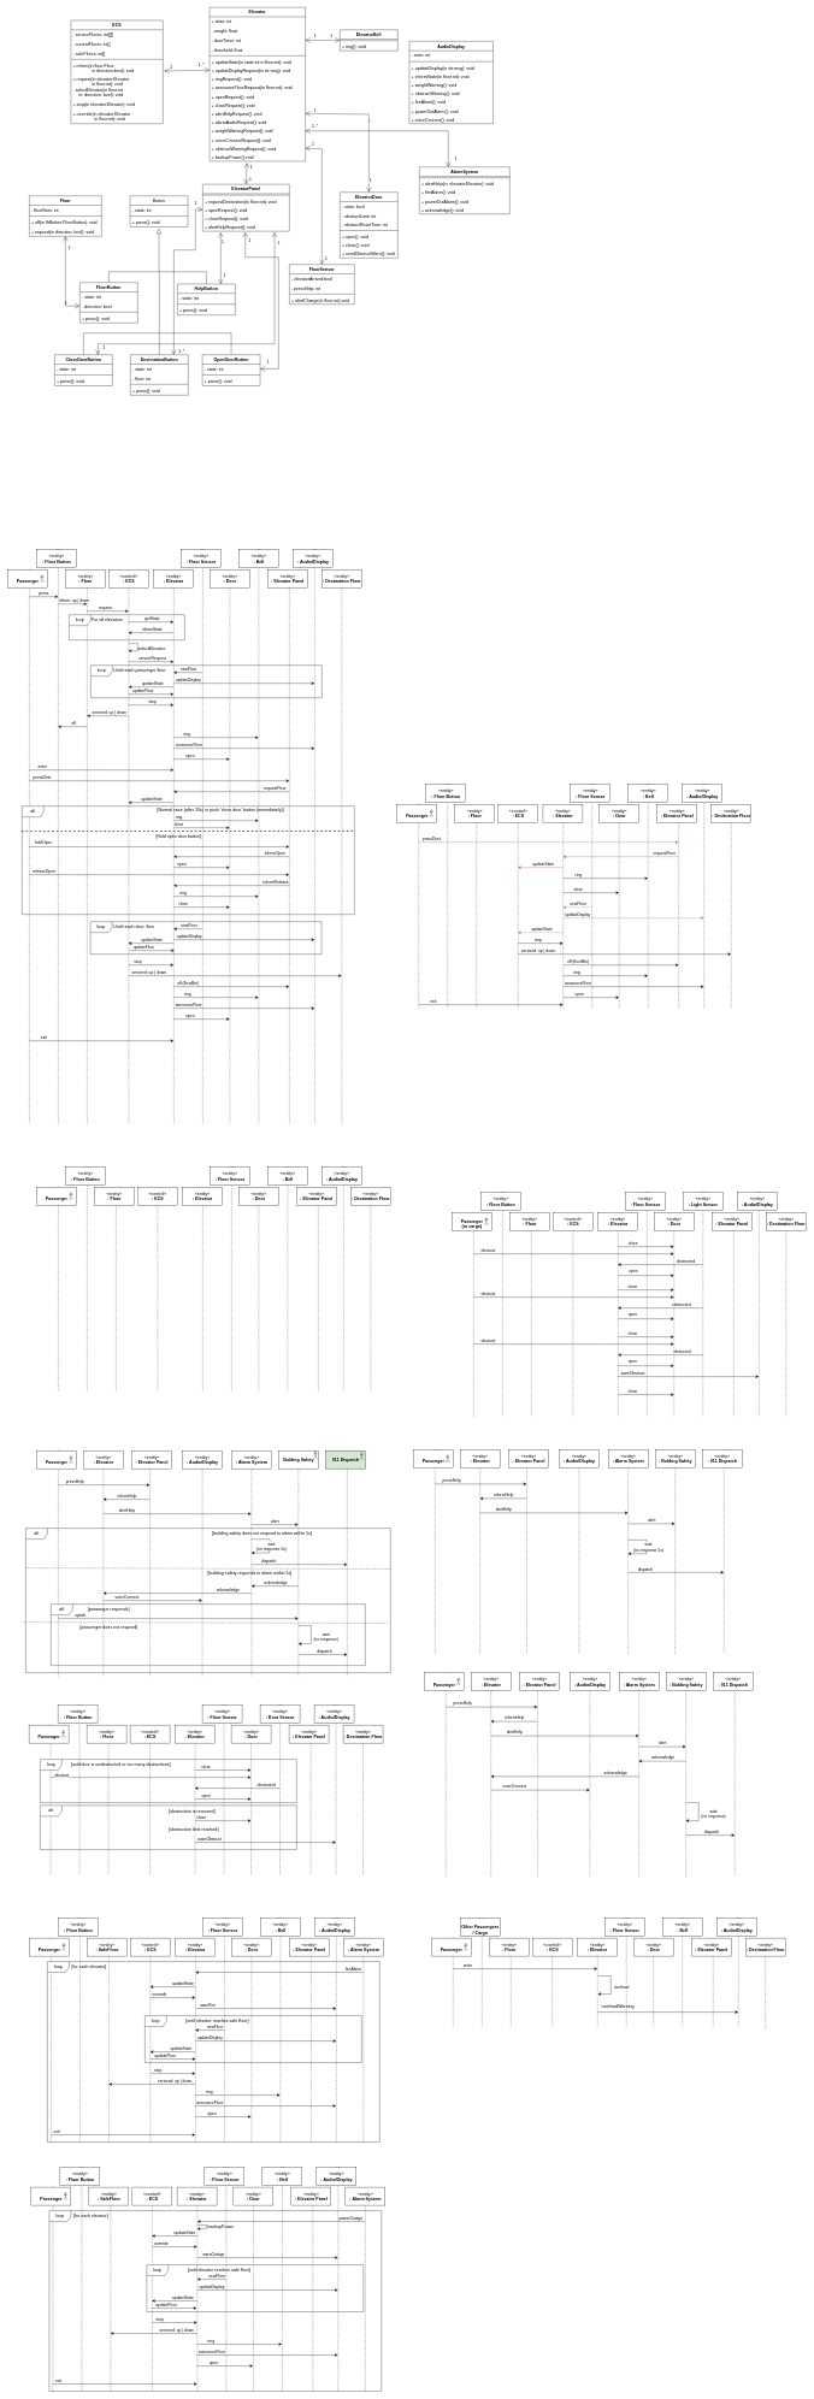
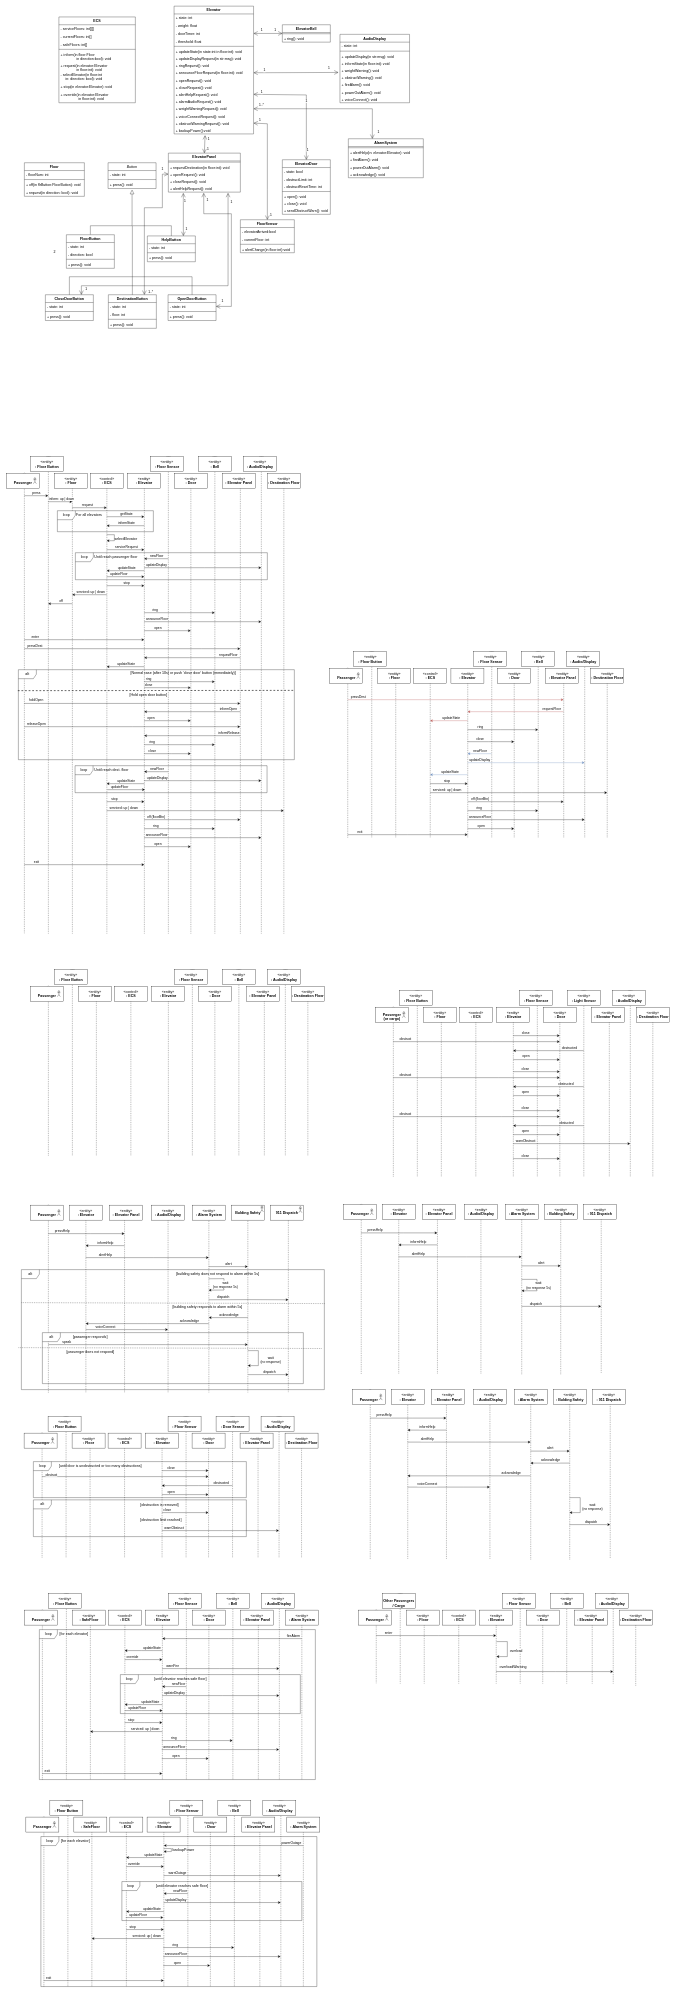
- <mxCell id="428" value="" style="endArrow=open;endFill=1;endSize=12;html=1;rounded=0;strokeColor=#000000;elbow=vertical;startArrow=open;startFill=0;startSize=12;exitX=1.012;exitY=0.769;exitDx=0;exitDy=0;entryX=0;entryY=0.5;entryDx=0;entryDy=0;exitPerimeter=0;" parent="1" source="362" target="374" edge="1"><mxGeometry width="160" relative="1" as="geometry"><mxPoint x="430" y="462" as="sourcePoint" /><mxPoint x="590" y="462" as="targetPoint" /><Array as="points" /></mxGeometry></mxCell>
- <mxCell id="429" value="1" style="edgeLabel;html=1;align=center;verticalAlign=middle;resizable=0;points=[];" parent="428" vertex="1" connectable="0"><mxGeometry x="-0.658" relative="1" as="geometry"><mxPoint x="-3" y="-10" as="offset" /></mxGeometry></mxCell>
- <mxCell id="430" value="1..*" style="edgeLabel;html=1;align=center;verticalAlign=middle;resizable=0;points=[];" parent="428" vertex="1" connectable="0"><mxGeometry x="0.626" relative="1" as="geometry"><mxPoint y="-16" as="offset" /></mxGeometry></mxCell>
+ <mxCell id="455" value="" style="endArrow=open;endFill=1;endSize=12;html=1;rounded=0;strokeColor=#000000;elbow=vertical;startArrow=open;startFill=0;startSize=12;entryX=-0.022;entryY=0.792;entryDx=0;entryDy=0;exitX=1;exitY=0.5;exitDx=0;exitDy=0;entryPerimeter=0;" parent="1" source="376" target="395" edge="1"><mxGeometry width="160" relative="1" as="geometry"><mxPoint x="810" y="412" as="sourcePoint" /><mxPoint x="970" y="412" as="targetPoint" /></mxGeometry></mxCell>
+ <mxCell id="456" value="1" style="edgeLabel;html=1;align=center;verticalAlign=middle;resizable=0;points=[];" parent="455" vertex="1" connectable="0"><mxGeometry x="-0.629" y="-4" relative="1" as="geometry"><mxPoint x="-17" y="-12" as="offset" /></mxGeometry></mxCell>
+ <mxCell id="457" value="1" style="edgeLabel;html=1;align=center;verticalAlign=middle;resizable=0;points=[];" parent="455" vertex="1" connectable="0"><mxGeometry x="0.773" relative="1" as="geometry"><mxPoint y="-15" as="offset" /></mxGeometry></mxCell>
- <mxCell id="355" value="" style="endArrow=open;endFill=1;endSize=12;html=1;rounded=0;strokeColor=#000000;elbow=vertical;exitX=0.5;exitY=1;exitDx=0;exitDy=0;entryX=0;entryY=0.5;entryDx=0;entryDy=0;startArrow=open;startFill=0;startSize=12;" parent="1" source="329" target="341" edge="1"><mxGeometry width="160" relative="1" as="geometry"><mxPoint x="212.36" y="652.16" as="sourcePoint" /><mxPoint x="140" y="732" as="targetPoint" /><Array as="points"><mxPoint x="180" y="722" /><mxPoint x="180" y="847" /></Array></mxGeometry></mxCell>
- <mxCell id="356" value="1" style="edgeLabel;html=1;align=center;verticalAlign=middle;resizable=0;points=[];" parent="355" vertex="1" connectable="0"><mxGeometry x="-0.641" y="-2" relative="1" as="geometry"><mxPoint x="12" y="-12" as="offset" /></mxGeometry></mxCell>
- <mxCell id="387" value="- pressHelp: int" style="text;strokeColor=none;fillColor=none;align=left;verticalAlign=top;spacingLeft=4;spacingRight=4;overflow=hidden;rotatable=0;points=[[0,0.5],[1,0.5]];portConstraint=eastwest;" parent="385" vertex="1"><mxGeometry y="52" width="180" height="26" as="geometry" /></mxCell>
+ <mxCell id="387" value="- currentFloor: int" style="text;strokeColor=none;fillColor=none;align=left;verticalAlign=top;spacingLeft=4;spacingRight=4;overflow=hidden;rotatable=0;points=[[0,0.5],[1,0.5]];portConstraint=eastwest;" parent="385" vertex="1"><mxGeometry y="52" width="180" height="26" as="geometry" /></mxCell>
- <mxCell id="155" value="&lt;b&gt;911 Dispatch&lt;/b&gt;" style="html=1;fillColor=#d5e8d4;" parent="1" vertex="1"><mxGeometry x="900" y="4017" width="110" height="50" as="geometry" /></mxCell>
+ <mxCell id="155" value="&lt;b&gt;911 Dispatch&lt;/b&gt;" style="html=1;" parent="1" vertex="1"><mxGeometry x="900" y="4017" width="110" height="50" as="geometry" /></mxCell>
